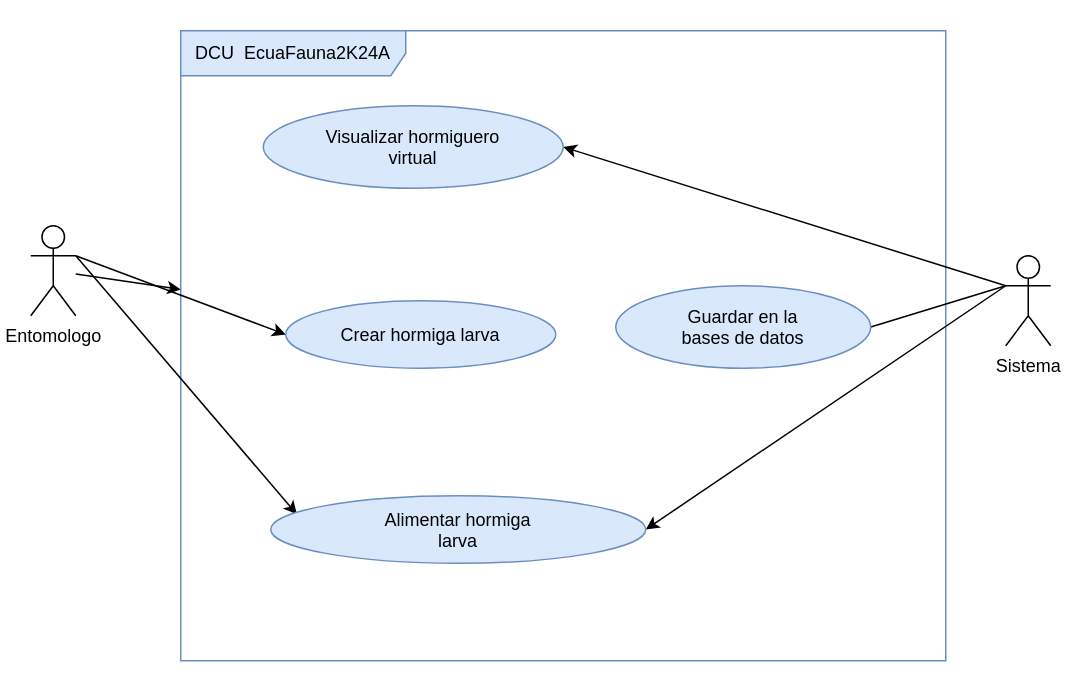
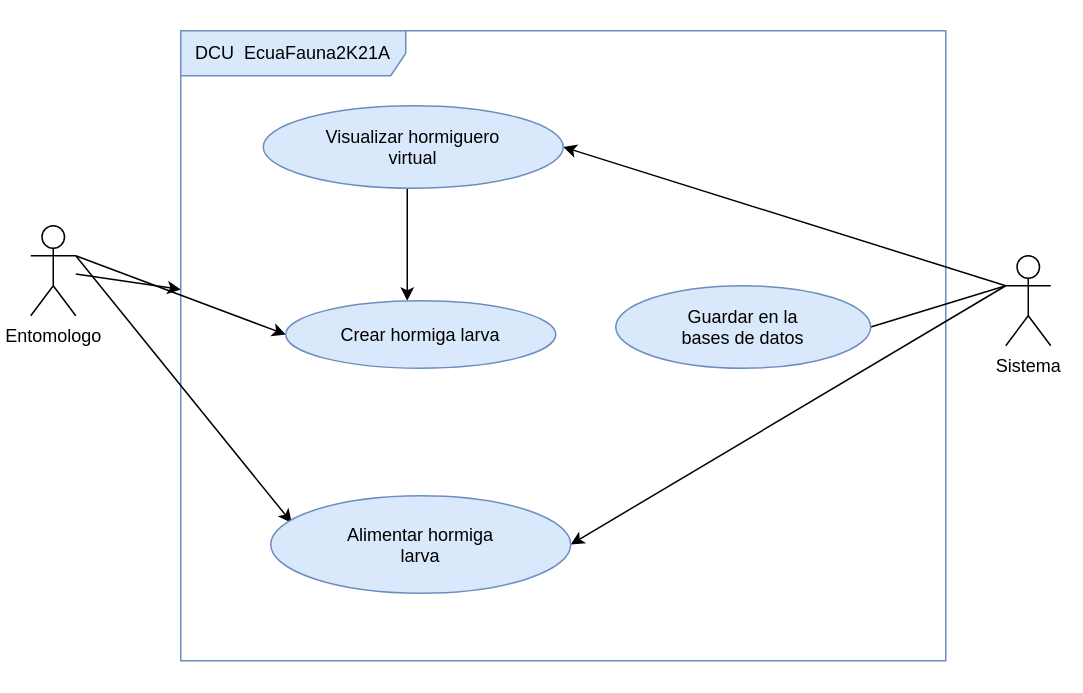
- <mxCell id="2" value="&lt;font color=&quot;#000000&quot;&gt;DCU&amp;nbsp; EcuaFauna2K24A&lt;/font&gt;" style="shape=umlFrame;whiteSpace=wrap;html=1;width=150;height=30;fillColor=#dae8fc;strokeColor=#6c8ebf;" vertex="1" parent="1"><mxGeometry x="120" y="20" width="510" height="420" as="geometry" /></mxCell>
+ <mxCell id="2" value="&lt;font color=&quot;#000000&quot;&gt;DCU&amp;nbsp; EcuaFauna2K21A&lt;/font&gt;" style="shape=umlFrame;whiteSpace=wrap;html=1;width=150;height=30;fillColor=#dae8fc;strokeColor=#6c8ebf;" vertex="1" parent="1"><mxGeometry x="120" y="20" width="510" height="420" as="geometry" /></mxCell>
+ <mxCell id="11" value="" style="edgeStyle=none;html=1;entryX=0.45;entryY=0;entryDx=0;entryDy=0;entryPerimeter=0;exitX=0.48;exitY=1;exitDx=0;exitDy=0;exitPerimeter=0;" edge="1" parent="1" source="12" target="13"><mxGeometry relative="1" as="geometry"><mxPoint x="270" y="130" as="sourcePoint" /></mxGeometry></mxCell>
- <mxCell id="14" value="Alimentar hormiga&#10;larva" style="ellipse;fillColor=#dae8fc;strokeColor=#6c8ebf;fontColor=#000000;" vertex="1" parent="1"><mxGeometry x="180" y="330" width="250" height="45" as="geometry" /></mxCell>
+ <mxCell id="14" value="Alimentar hormiga&#10;larva" style="ellipse;fillColor=#dae8fc;strokeColor=#6c8ebf;fontColor=#000000;" vertex="1" parent="1"><mxGeometry x="180" y="330" width="200" height="65" as="geometry" /></mxCell>
